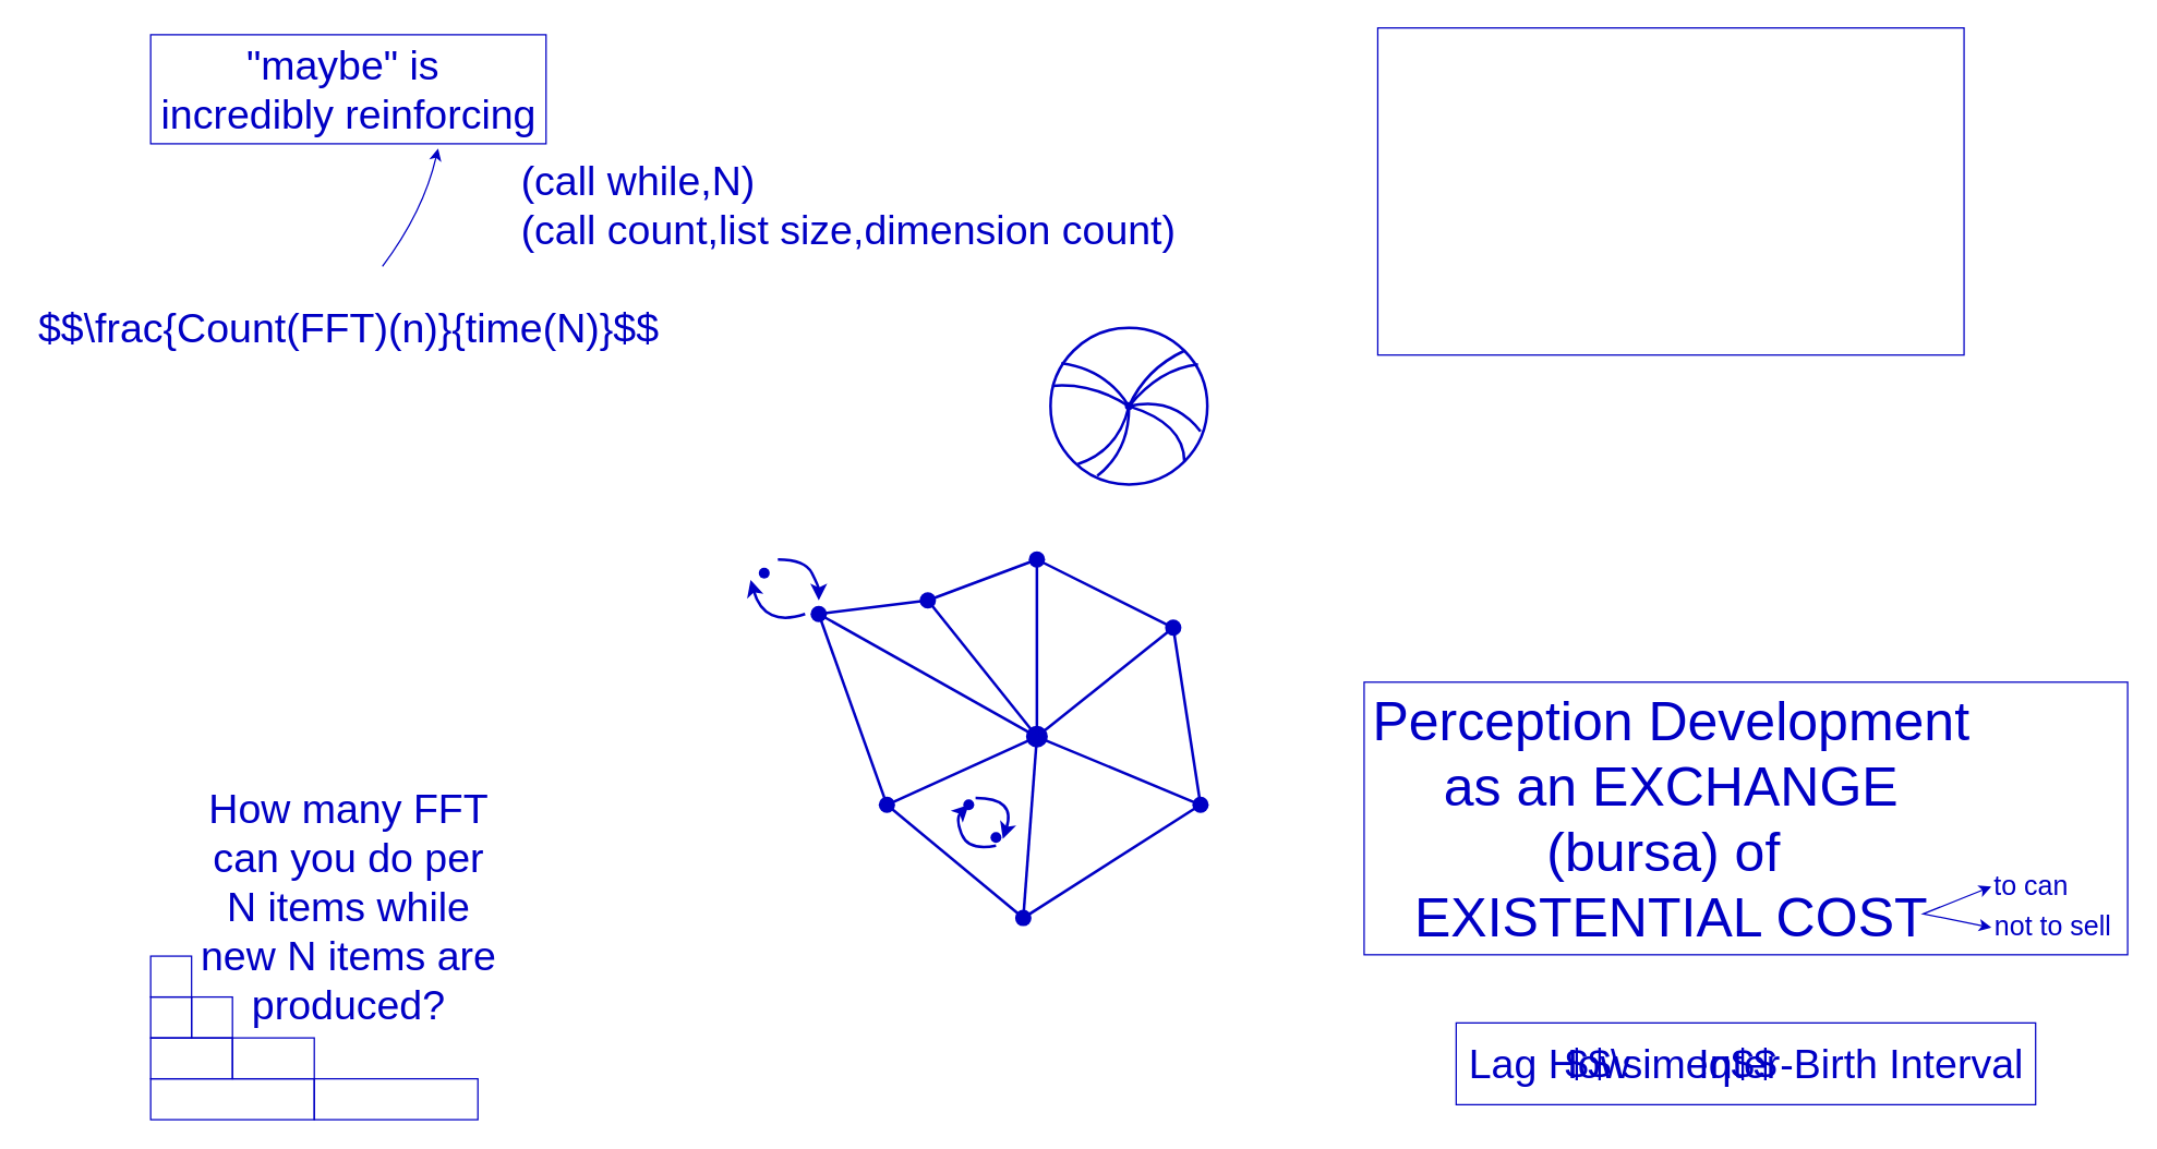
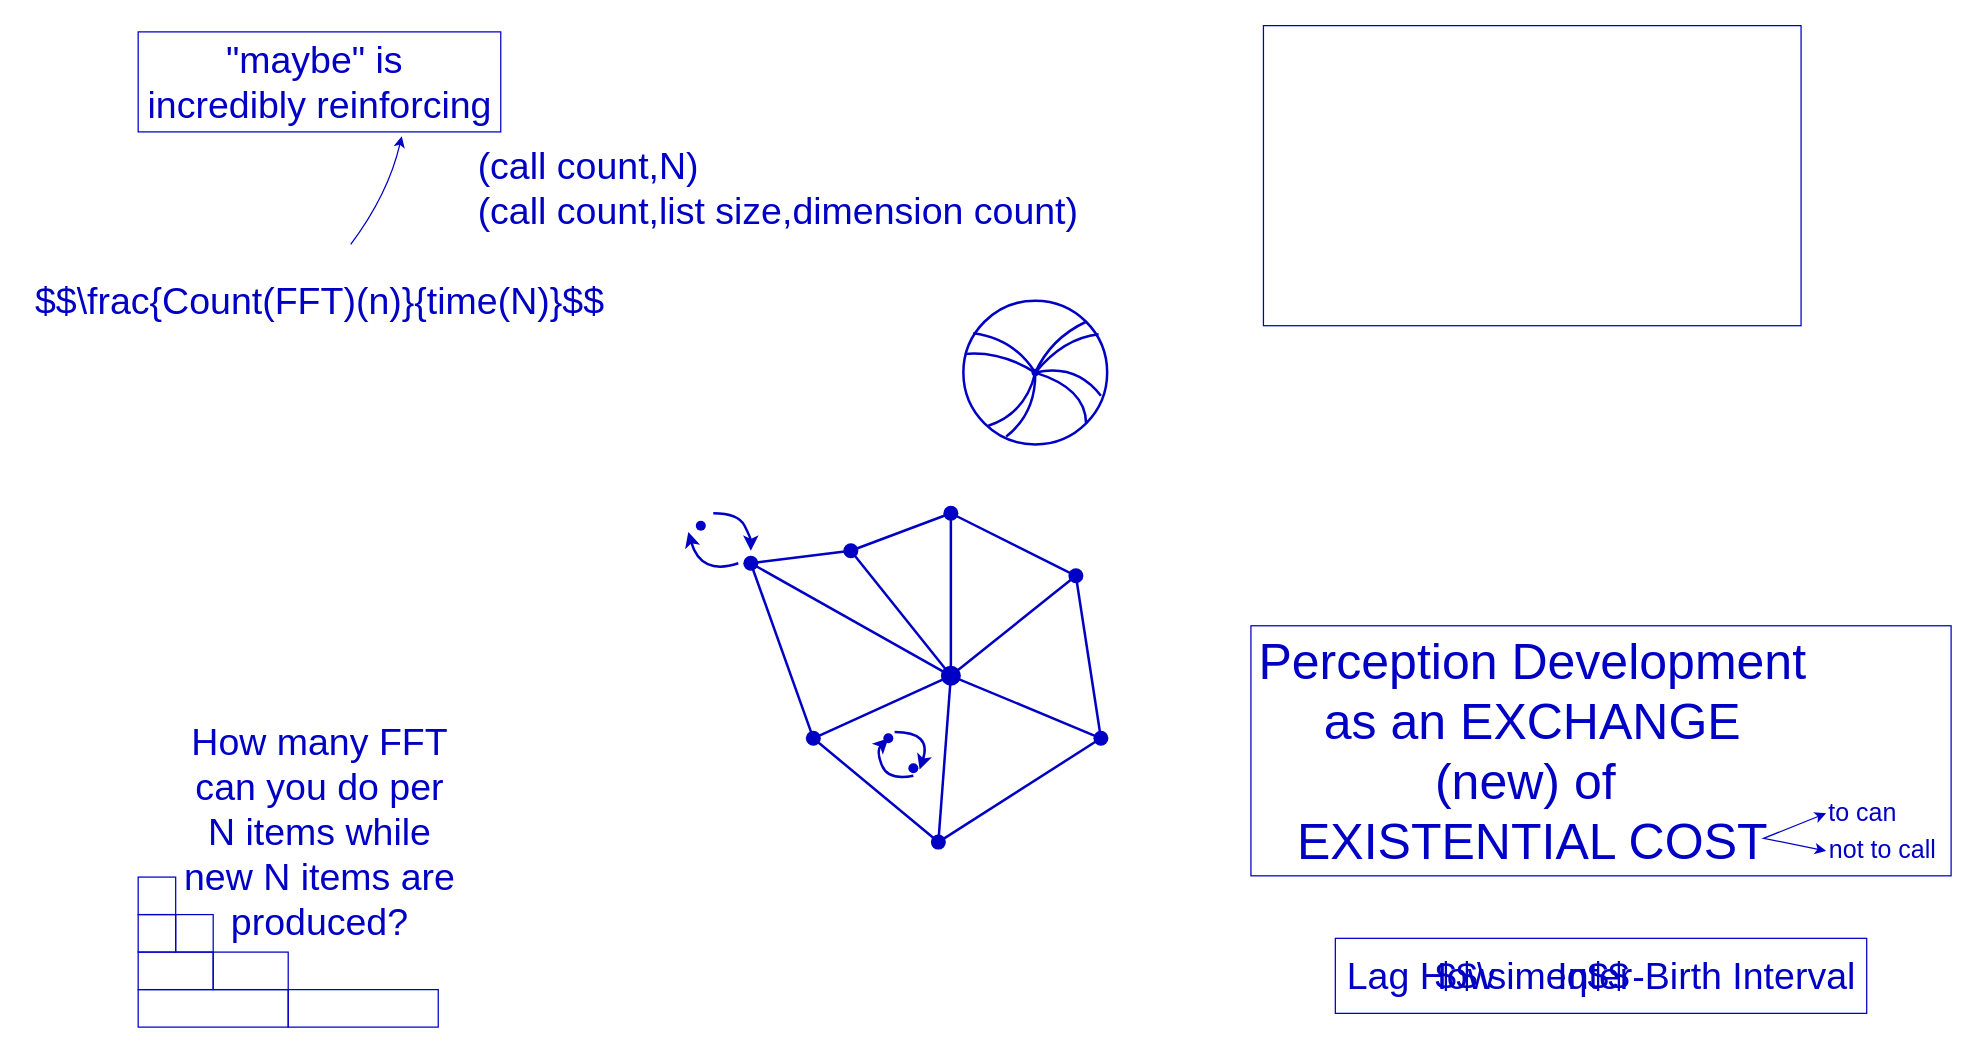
- <mxCell id="9" value="(call while,N)&lt;br&gt;&lt;div&gt;&lt;span&gt;(call count,list size,dimension count)&lt;/span&gt;&lt;/div&gt;" style="text;html=1;align=left;verticalAlign=middle;resizable=0;points=[];autosize=1;strokeColor=none;fillColor=none;fontSize=30;fontColor=#0000C4;" vertex="1" parent="1"><mxGeometry x="380" y="110" width="500" height="80" as="geometry" /></mxCell>
+ <mxCell id="9" value="(call count,N)&lt;br&gt;&lt;div&gt;&lt;span&gt;(call count,list size,dimension count)&lt;/span&gt;&lt;/div&gt;" style="text;html=1;align=left;verticalAlign=middle;resizable=0;points=[];autosize=1;strokeColor=none;fillColor=none;fontSize=30;fontColor=#0000C4;" vertex="1" parent="1"><mxGeometry x="380" y="110" width="500" height="80" as="geometry" /></mxCell>
- <mxCell id="3" value="Perception Development&lt;br&gt;as an EXCHANGE&lt;br&gt;(bursa) of&amp;nbsp;&lt;br&gt;EXISTENTIAL COST" style="text;html=1;align=center;verticalAlign=middle;resizable=0;points=[];autosize=1;strokeColor=none;fillColor=none;fontSize=40;fontColor=#0000C4;" vertex="1" parent="1"><mxGeometry x="1000" y="500" width="450" height="200" as="geometry" /></mxCell>
+ <mxCell id="3" value="Perception Development&lt;br&gt;as an EXCHANGE&lt;br&gt;(new) of&amp;nbsp;&lt;br&gt;EXISTENTIAL COST" style="text;html=1;align=center;verticalAlign=middle;resizable=0;points=[];autosize=1;strokeColor=none;fillColor=none;fontSize=40;fontColor=#0000C4;" vertex="1" parent="1"><mxGeometry x="1000" y="500" width="450" height="200" as="geometry" /></mxCell>
- <mxCell id="5" value="not to sell" style="text;html=1;align=center;verticalAlign=middle;resizable=0;points=[];autosize=1;strokeColor=none;fillColor=none;fontSize=20;fontColor=#0000C4;" vertex="1" parent="1"><mxGeometry x="1455" y="663" width="100" height="30" as="geometry" /></mxCell>
+ <mxCell id="5" value="not to call" style="text;html=1;align=center;verticalAlign=middle;resizable=0;points=[];autosize=1;strokeColor=none;fillColor=none;fontSize=20;fontColor=#0000C4;" vertex="1" parent="1"><mxGeometry x="1455" y="663" width="100" height="30" as="geometry" /></mxCell>
